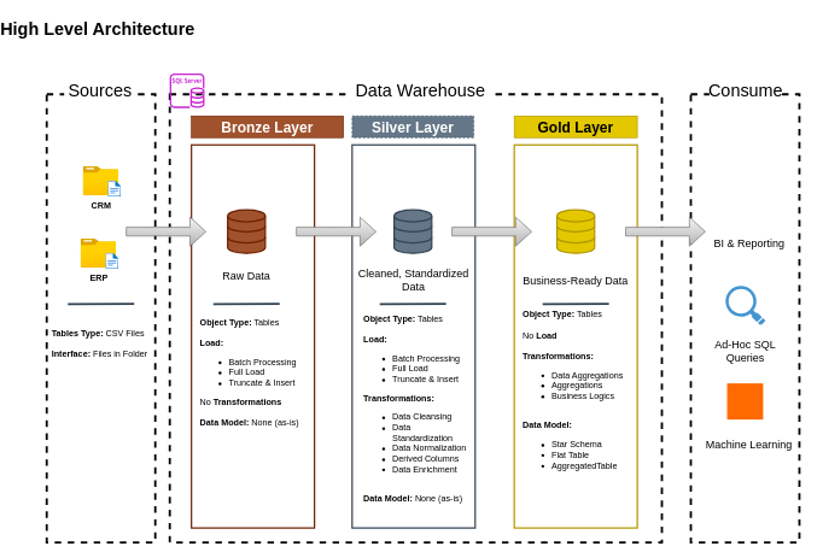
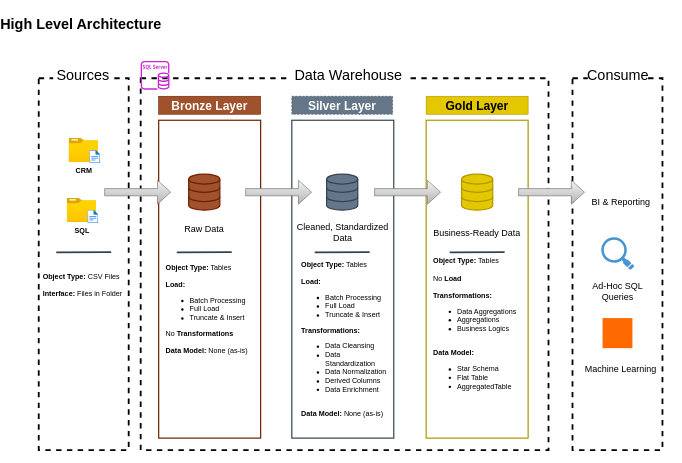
- <mxCell id="9" value="Bronze Layer" style="rounded=0;whiteSpace=wrap;html=1;fillColor=#a0522d;strokeColor=#6D1F00;fontColor=#ffffff;fontSize=20;fontStyle=1" vertex="1" parent="1"><mxGeometry x="220" y="160" width="210" height="30" as="geometry" /></mxCell>
+ <mxCell id="9" value="Bronze Layer" style="rounded=0;whiteSpace=wrap;html=1;fillColor=#a0522d;strokeColor=#6D1F00;fontColor=#ffffff;fontSize=20;fontStyle=1" vertex="1" parent="1"><mxGeometry x="220" y="160" width="170" height="30" as="geometry" /></mxCell>
- <mxCell id="17" value="ERP" style="image;aspect=fixed;html=1;points=[];align=center;fontSize=12;image=img/lib/azure2/general/Folder_Blank.svg;fontStyle=1" vertex="1" parent="1"><mxGeometry x="67.11" y="330" width="49.29" height="40" as="geometry" /></mxCell>
+ <mxCell id="17" value="SQL" style="image;aspect=fixed;html=1;points=[];align=center;fontSize=12;image=img/lib/azure2/general/Folder_Blank.svg;fontStyle=1" vertex="1" parent="1"><mxGeometry x="67.11" y="330" width="49.29" height="40" as="geometry" /></mxCell>
- <mxCell id="20" value="&lt;font&gt;&lt;b&gt;Tables Type:&lt;/b&gt; CSV Files&lt;/font&gt;&lt;div&gt;&lt;br&gt;&lt;/div&gt;&lt;div&gt;&lt;b&gt;Interface:&lt;/b&gt; Files in Folder&lt;/div&gt;" style="text;html=1;align=left;verticalAlign=middle;whiteSpace=wrap;rounded=0;fontSize=12;" vertex="1" parent="1"><mxGeometry x="25" y="460" width="145" height="30" as="geometry" /></mxCell>
+ <mxCell id="20" value="&lt;font&gt;&lt;b&gt;Object Type:&lt;/b&gt; CSV Files&lt;/font&gt;&lt;div&gt;&lt;br&gt;&lt;/div&gt;&lt;div&gt;&lt;b&gt;Interface:&lt;/b&gt; Files in Folder&lt;/div&gt;" style="text;html=1;align=left;verticalAlign=middle;whiteSpace=wrap;rounded=0;fontSize=12;" vertex="1" parent="1"><mxGeometry x="25" y="460" width="145" height="30" as="geometry" /></mxCell>
